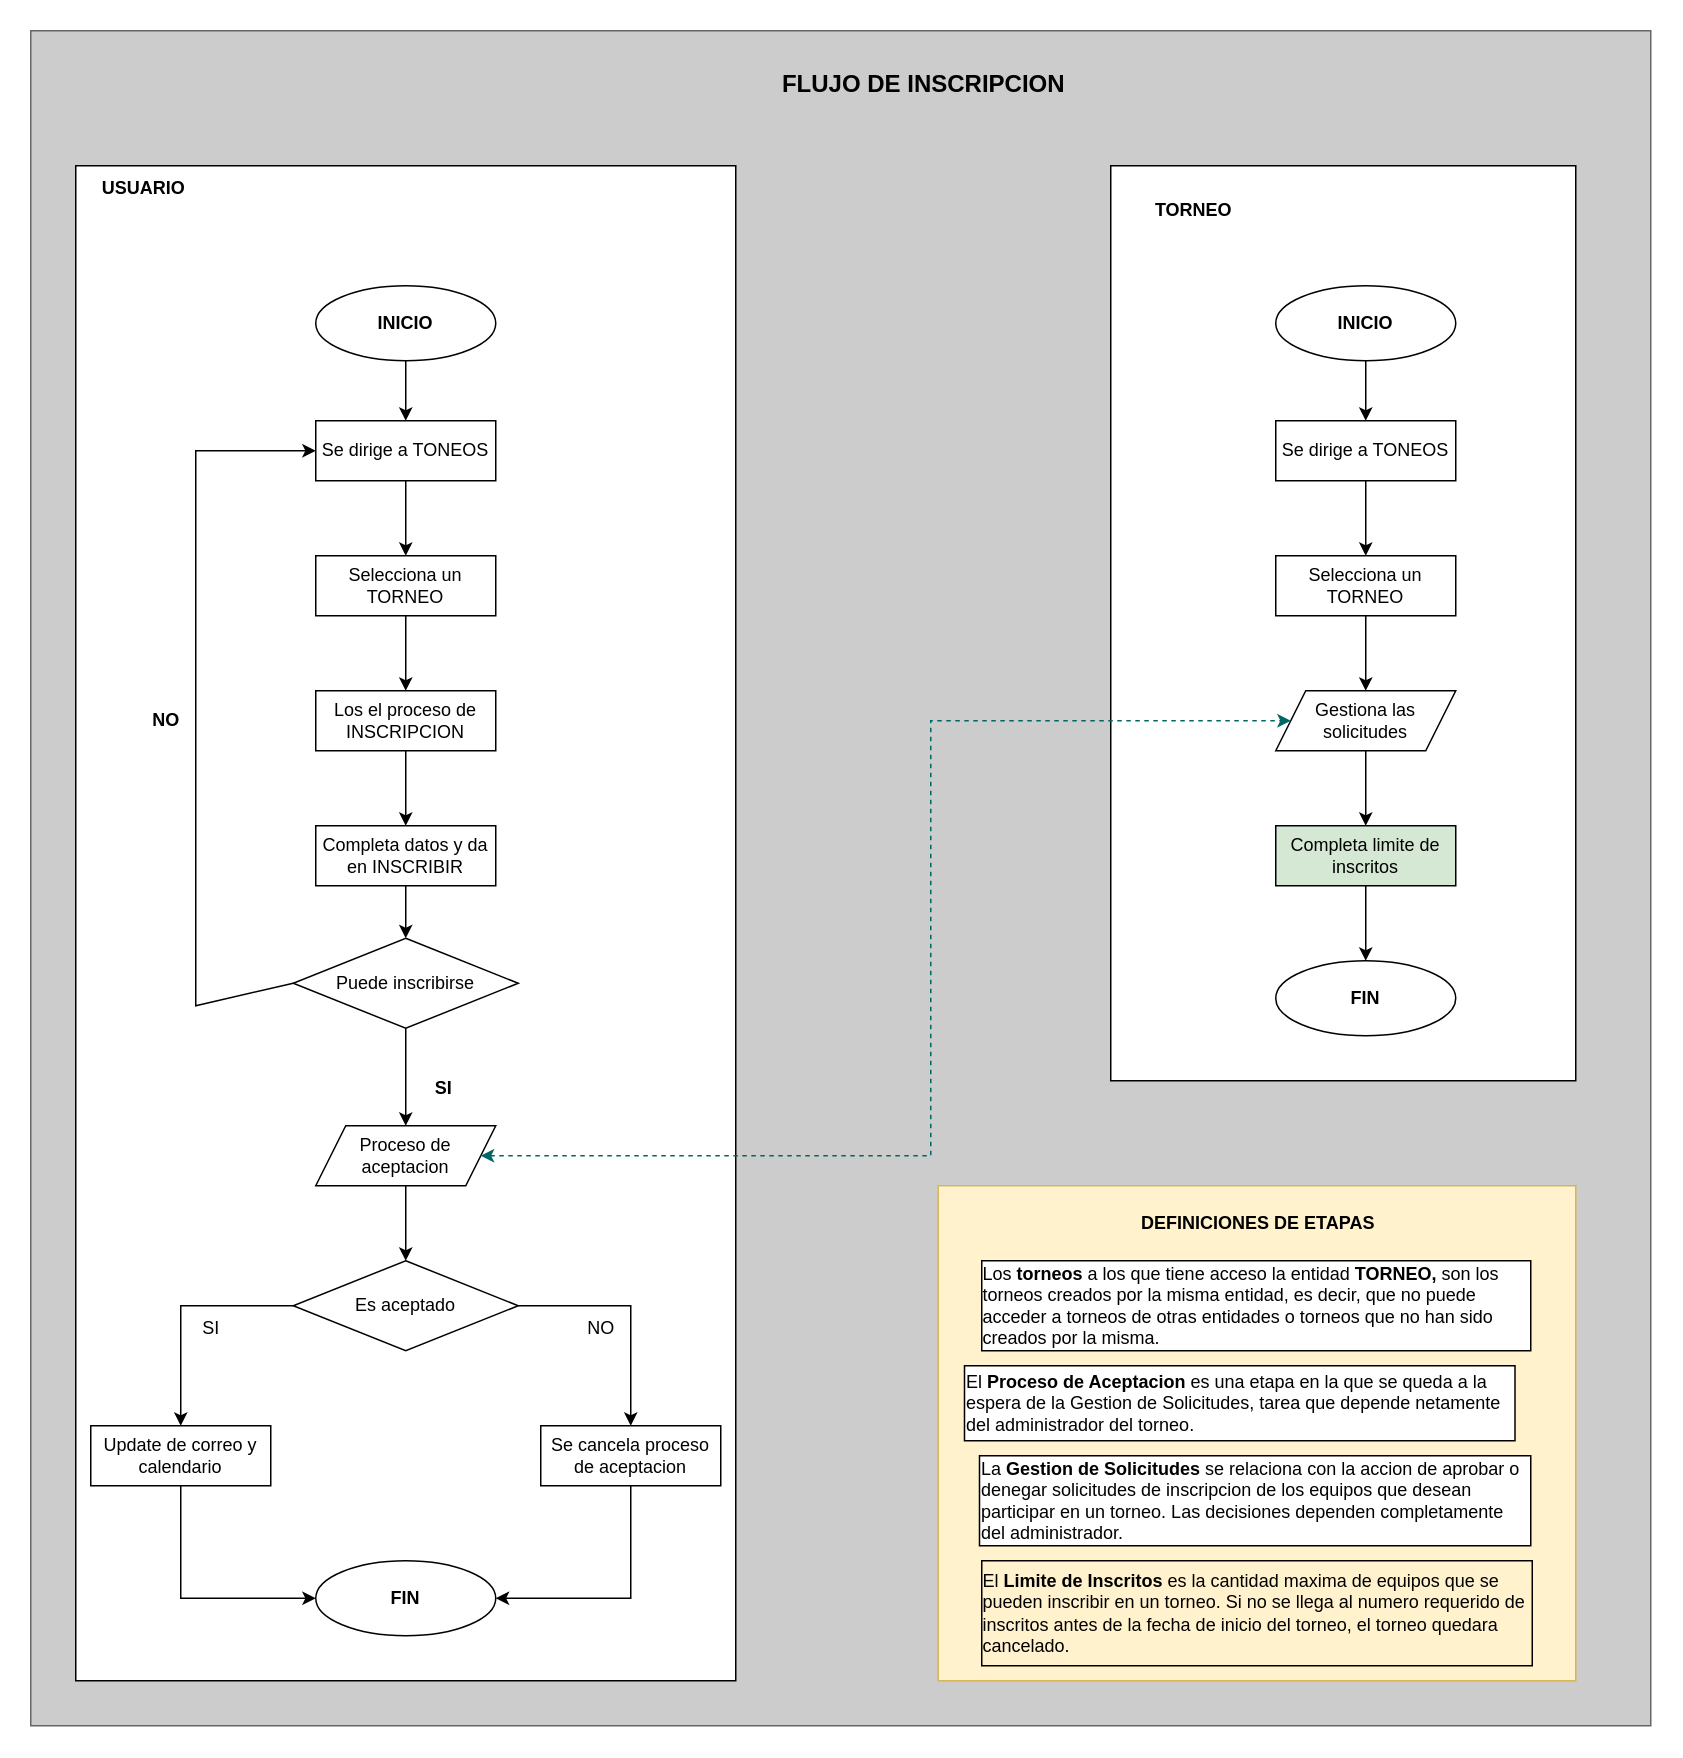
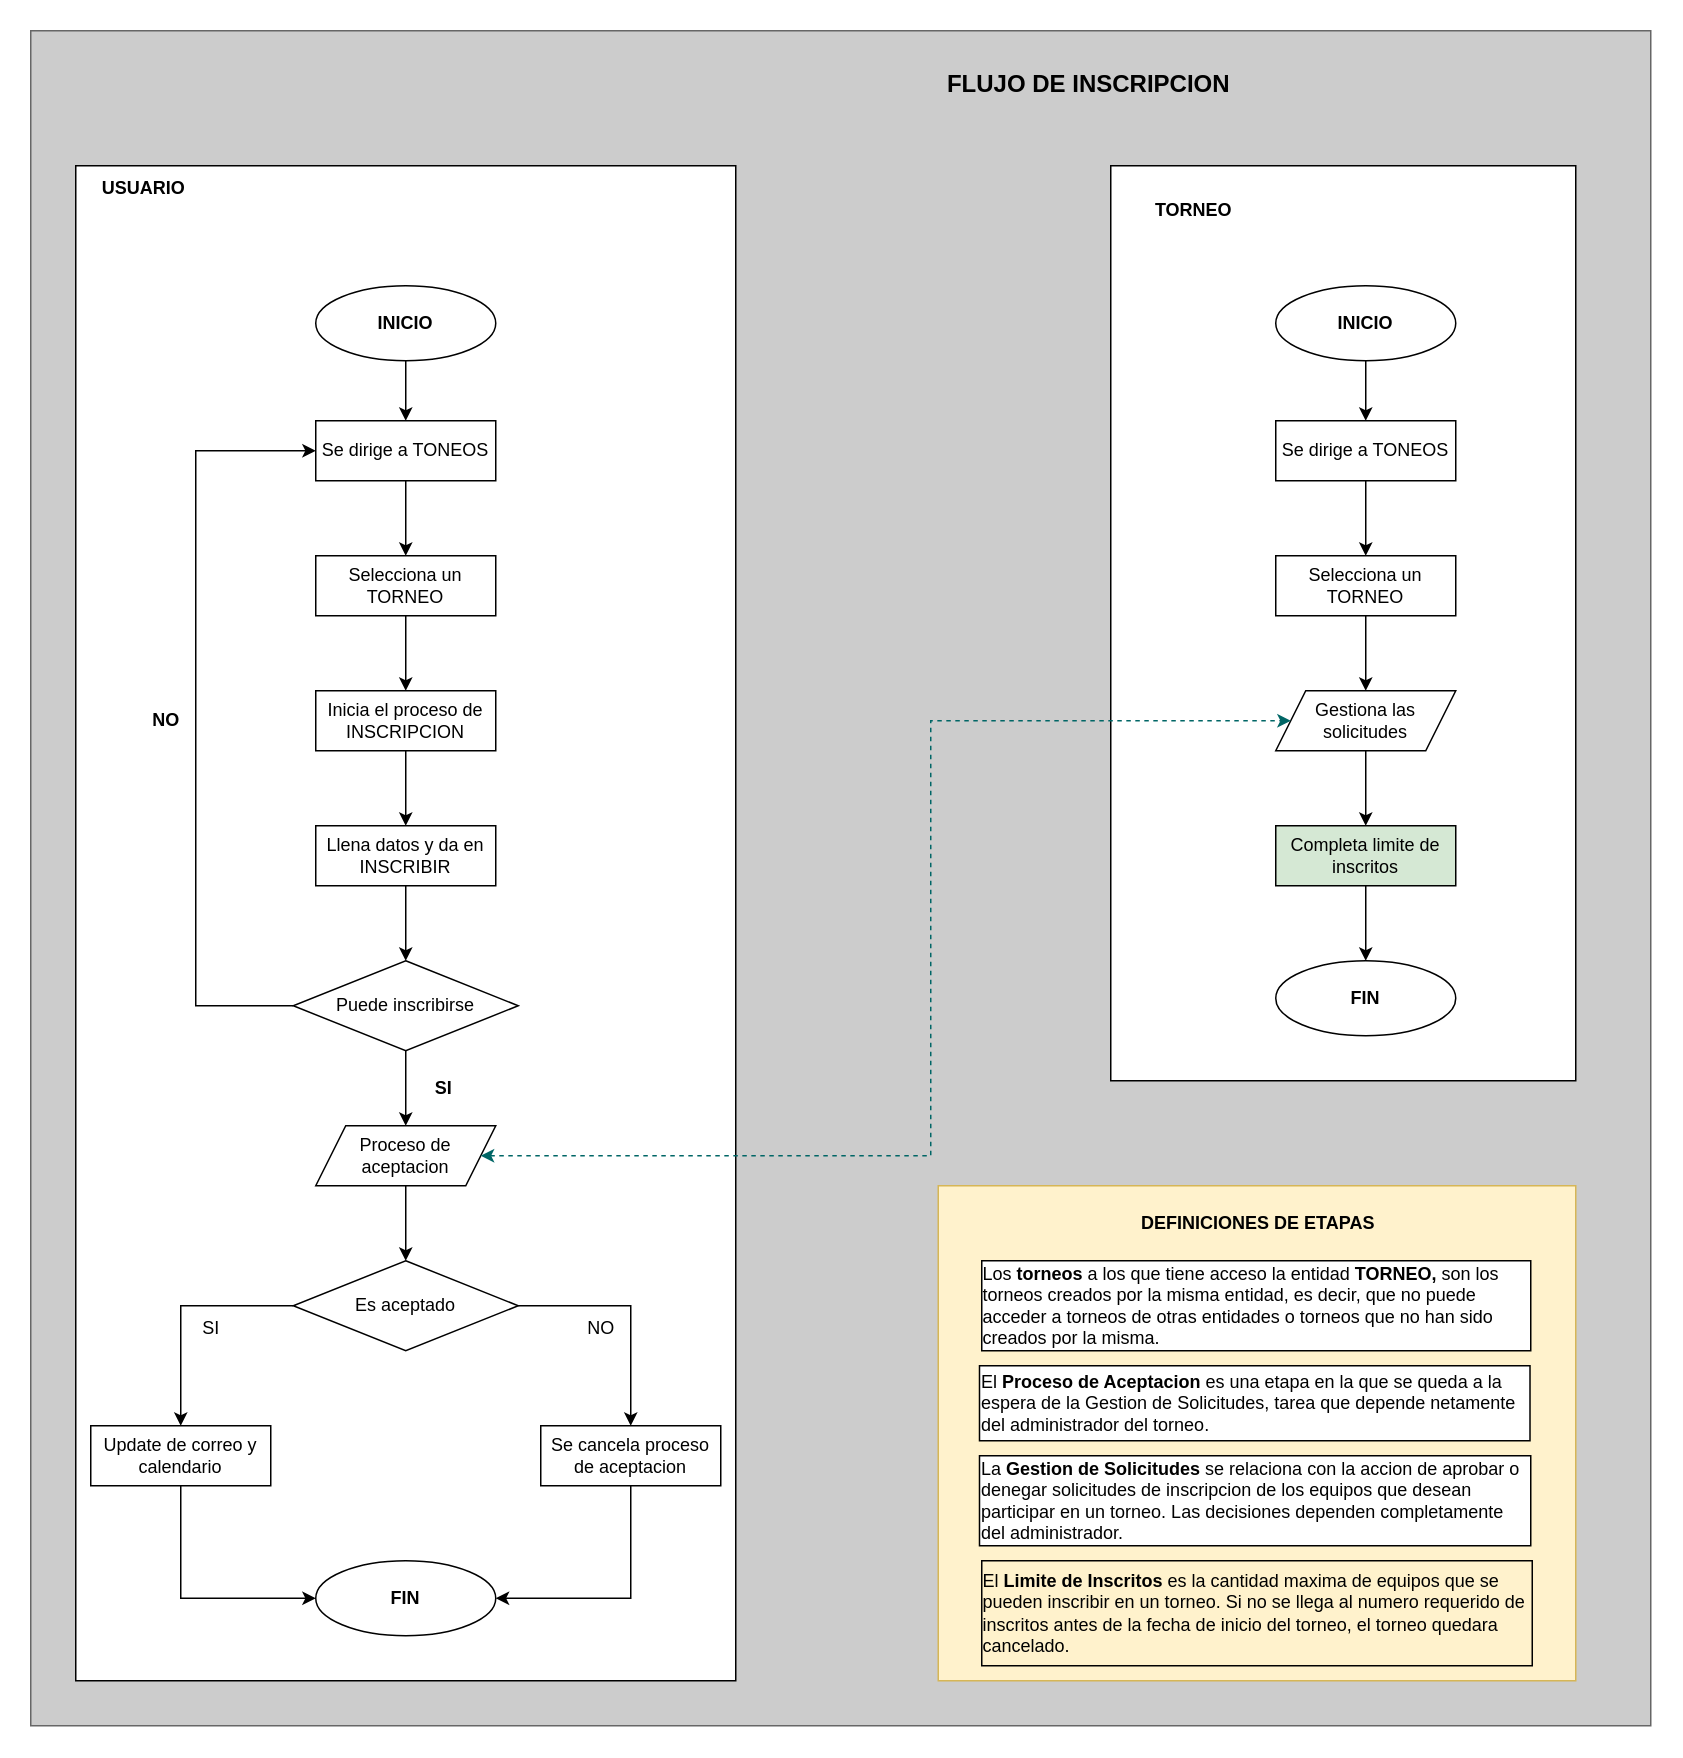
- <mxCell id="35" value="&lt;font size=&quot;1&quot;&gt;&lt;b style=&quot;font-size: 16px;&quot;&gt;FLUJO DE INSCRIPCION&lt;/b&gt;&lt;/font&gt;" style="text;html=1;align=center;verticalAlign=middle;resizable=0;points=[];autosize=1;strokeColor=none;fillColor=none;" parent="1" vertex="1"><mxGeometry x="490" y="40" width="250" height="30" as="geometry" /></mxCell>
+ <mxCell id="35" value="&lt;font size=&quot;1&quot;&gt;&lt;b style=&quot;font-size: 16px;&quot;&gt;FLUJO DE INSCRIPCION&lt;/b&gt;&lt;/font&gt;" style="text;html=1;align=center;verticalAlign=middle;resizable=0;points=[];autosize=1;strokeColor=none;fillColor=none;" parent="1" vertex="1"><mxGeometry x="600" y="40" width="250" height="30" as="geometry" /></mxCell>
- <mxCell id="9" value="Los el proceso de INSCRIPCION" style="whiteSpace=wrap;html=1;" parent="1" vertex="1"><mxGeometry x="210" y="460" width="120" height="40" as="geometry" /></mxCell>
+ <mxCell id="9" value="Inicia el proceso de INSCRIPCION" style="whiteSpace=wrap;html=1;" parent="1" vertex="1"><mxGeometry x="210" y="460" width="120" height="40" as="geometry" /></mxCell>
- <mxCell id="10" value="Completa datos y da en INSCRIBIR" style="whiteSpace=wrap;html=1;" parent="1" vertex="1"><mxGeometry x="210" y="550" width="120" height="40" as="geometry" /></mxCell>
+ <mxCell id="10" value="Llena datos y da en INSCRIBIR" style="whiteSpace=wrap;html=1;" parent="1" vertex="1"><mxGeometry x="210" y="550" width="120" height="40" as="geometry" /></mxCell>
- <mxCell id="11" value="Puede inscribirse " style="rhombus;whiteSpace=wrap;html=1;" parent="1" vertex="1"><mxGeometry x="195" y="625" width="150" height="60" as="geometry" /></mxCell>
+ <mxCell id="11" value="Puede inscribirse " style="rhombus;whiteSpace=wrap;html=1;" parent="1" vertex="1"><mxGeometry x="195" y="640" width="150" height="60" as="geometry" /></mxCell>
- <mxCell id="49" value="&lt;div align=&quot;left&quot;&gt;El &lt;b&gt;Proceso de Aceptacion&lt;/b&gt; es una etapa en la que se queda a la espera de la Gestion de Solicitudes, tarea que depende netamente del administrador del torneo.&lt;br&gt;&lt;/div&gt;" style="rounded=0;whiteSpace=wrap;html=1;" parent="1" vertex="1"><mxGeometry x="642.5" y="910" width="367" height="50" as="geometry" /></mxCell>
+ <mxCell id="49" value="&lt;div align=&quot;left&quot;&gt;El &lt;b&gt;Proceso de Aceptacion&lt;/b&gt; es una etapa en la que se queda a la espera de la Gestion de Solicitudes, tarea que depende netamente del administrador del torneo.&lt;br&gt;&lt;/div&gt;" style="rounded=0;whiteSpace=wrap;html=1;" parent="1" vertex="1"><mxGeometry x="652.5" y="910" width="367" height="50" as="geometry" /></mxCell>
